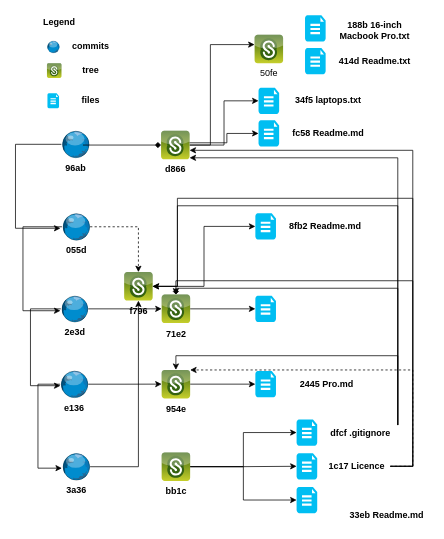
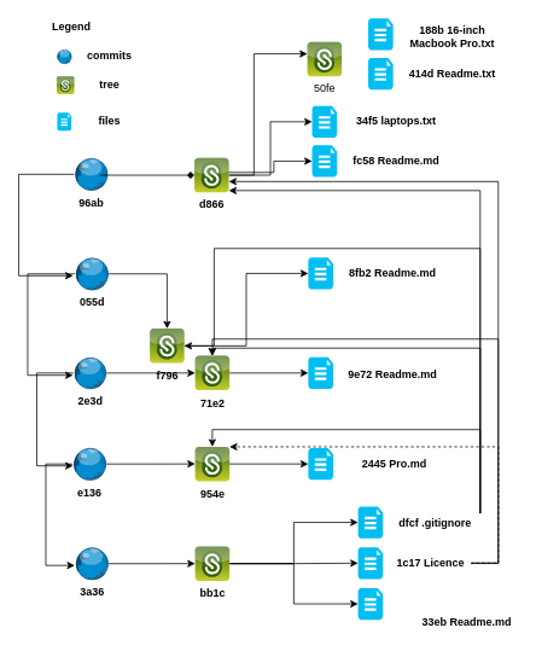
- <mxCell id="26" style="edgeStyle=orthogonalEdgeStyle;rounded=0;orthogonalLoop=1;jettySize=auto;html=1;" edge="1" parent="1" source="28" target="42"><mxGeometry relative="1" as="geometry"><Array as="points"><mxPoint x="550" y="622" /><mxPoint x="550" y="264" /><mxPoint x="236" y="264" /></Array></mxGeometry></mxCell>
- <mxCell id="40" style="edgeStyle=orthogonalEdgeStyle;rounded=0;orthogonalLoop=1;jettySize=auto;html=1;dashed=1;" edge="1" parent="1" target="42" source="13"><mxGeometry relative="1" as="geometry"><mxPoint x="119.53" y="303.06" as="sourcePoint" /></mxGeometry></mxCell>
+ <mxCell id="40" style="edgeStyle=orthogonalEdgeStyle;rounded=0;orthogonalLoop=1;jettySize=auto;html=1;" edge="1" parent="1" target="42" source="13"><mxGeometry relative="1" as="geometry"><mxPoint x="119.53" y="303.06" as="sourcePoint" /></mxGeometry></mxCell>
- <mxCell id="25" style="edgeStyle=orthogonalEdgeStyle;rounded=0;orthogonalLoop=1;jettySize=auto;html=1;endArrow=diamond;" edge="1" parent="1" source="28" target="37"><mxGeometry relative="1" as="geometry"><Array as="points"><mxPoint x="550" y="622" /><mxPoint x="550" y="374" /><mxPoint x="234" y="374" /></Array></mxGeometry></mxCell>
+ <mxCell id="25" style="edgeStyle=orthogonalEdgeStyle;rounded=0;orthogonalLoop=1;jettySize=auto;html=1;" edge="1" parent="1" source="28" target="37"><mxGeometry relative="1" as="geometry"><Array as="points"><mxPoint x="550" y="622" /><mxPoint x="550" y="374" /><mxPoint x="234" y="374" /></Array></mxGeometry></mxCell>
+ <mxCell id="39" value="&lt;b&gt;9e72 Readme.md&lt;/b&gt;" style="text;html=1;align=center;verticalAlign=middle;resizable=0;points=[];autosize=1;" vertex="1" parent="1"><mxGeometry x="377.5" y="403" width="110" height="20" as="geometry" /></mxCell>
- <mxCell id="5" style="edgeStyle=orthogonalEdgeStyle;rounded=0;orthogonalLoop=1;jettySize=auto;html=1;" edge="1" parent="1" source="6" target="42"><mxGeometry relative="1" as="geometry"><mxPoint x="205" y="621.5" as="targetPoint" /></mxGeometry></mxCell>
+ <mxCell id="5" style="edgeStyle=orthogonalEdgeStyle;rounded=0;orthogonalLoop=1;jettySize=auto;html=1;" edge="1" parent="1" source="6" target="30"><mxGeometry relative="1" as="geometry"><mxPoint x="205" y="621.5" as="targetPoint" /></mxGeometry></mxCell>
